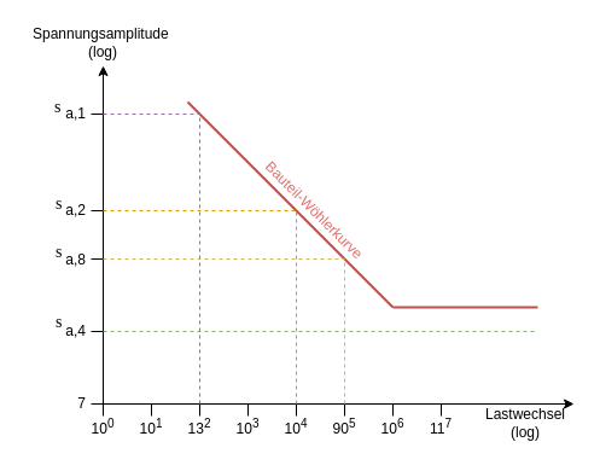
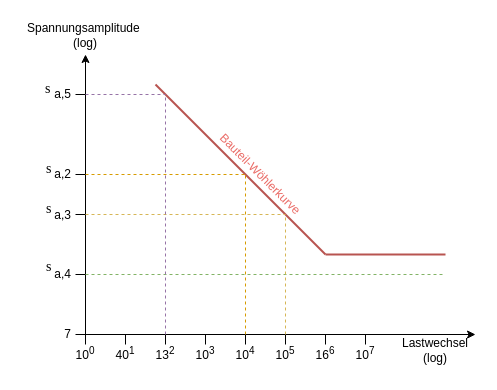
- <mxCell id="27" value="a,1" style="text;html=1;align=right;verticalAlign=middle;whiteSpace=wrap;rounded=0;" parent="1" vertex="1"><mxGeometry x="33" y="79" width="40" height="30" as="geometry" /></mxCell>
+ <mxCell id="27" value="a,5" style="text;html=1;align=right;verticalAlign=middle;whiteSpace=wrap;rounded=0;" parent="1" vertex="1"><mxGeometry x="33" y="79" width="40" height="30" as="geometry" /></mxCell>
- <mxCell id="29" value="a,8" style="text;html=1;align=right;verticalAlign=middle;whiteSpace=wrap;rounded=0;" parent="1" vertex="1"><mxGeometry x="33" y="199" width="40" height="31" as="geometry" /></mxCell>
+ <mxCell id="29" value="a,3" style="text;html=1;align=right;verticalAlign=middle;whiteSpace=wrap;rounded=0;" parent="1" vertex="1"><mxGeometry x="33" y="199" width="40" height="31" as="geometry" /></mxCell>
- <mxCell id="12" value="10&lt;sup&gt;1&lt;/sup&gt;" style="text;html=1;align=center;verticalAlign=middle;whiteSpace=wrap;rounded=0;" parent="1" vertex="1"><mxGeometry x="95" y="338" width="60" height="30" as="geometry" /></mxCell>
+ <mxCell id="12" value="40&lt;sup&gt;1&lt;/sup&gt;" style="text;html=1;align=center;verticalAlign=middle;whiteSpace=wrap;rounded=0;" parent="1" vertex="1"><mxGeometry x="95" y="338" width="60" height="30" as="geometry" /></mxCell>
- <mxCell id="18" value="90&lt;sup&gt;5&lt;/sup&gt;" style="text;html=1;align=center;verticalAlign=middle;whiteSpace=wrap;rounded=0;" parent="1" vertex="1"><mxGeometry x="255" y="338" width="60" height="30" as="geometry" /></mxCell>
+ <mxCell id="18" value="10&lt;sup&gt;5&lt;/sup&gt;" style="text;html=1;align=center;verticalAlign=middle;whiteSpace=wrap;rounded=0;" parent="1" vertex="1"><mxGeometry x="255" y="338" width="60" height="30" as="geometry" /></mxCell>
- <mxCell id="19" value="10&lt;sup&gt;6&lt;/sup&gt;" style="text;html=1;align=center;verticalAlign=middle;whiteSpace=wrap;rounded=0;" parent="1" vertex="1"><mxGeometry x="295" y="338" width="60" height="30" as="geometry" /></mxCell>
+ <mxCell id="19" value="16&lt;sup&gt;6&lt;/sup&gt;" style="text;html=1;align=center;verticalAlign=middle;whiteSpace=wrap;rounded=0;" parent="1" vertex="1"><mxGeometry x="295" y="338" width="60" height="30" as="geometry" /></mxCell>
- <mxCell id="20" value="11&lt;sup&gt;7&lt;/sup&gt;" style="text;html=1;align=center;verticalAlign=middle;whiteSpace=wrap;rounded=0;" parent="1" vertex="1"><mxGeometry x="335" y="338" width="60" height="30" as="geometry" /></mxCell>
+ <mxCell id="20" value="10&lt;sup&gt;7&lt;/sup&gt;" style="text;html=1;align=center;verticalAlign=middle;whiteSpace=wrap;rounded=0;" parent="1" vertex="1"><mxGeometry x="335" y="338" width="60" height="30" as="geometry" /></mxCell>
